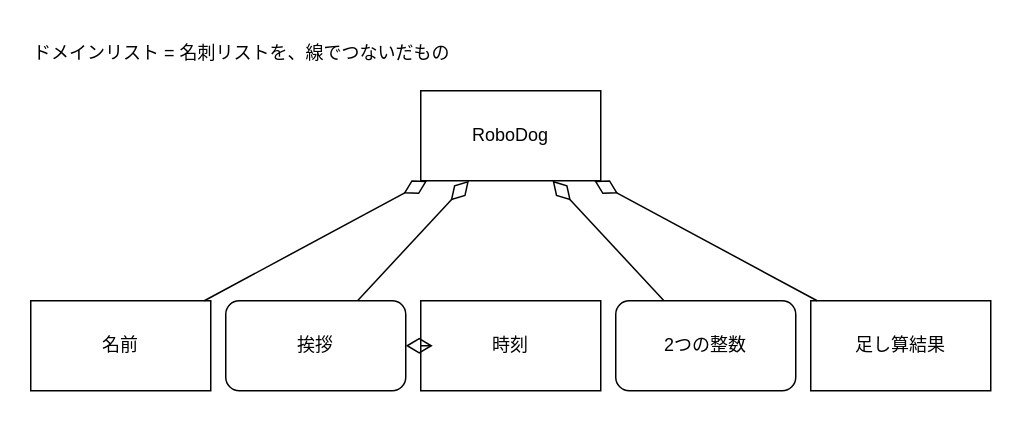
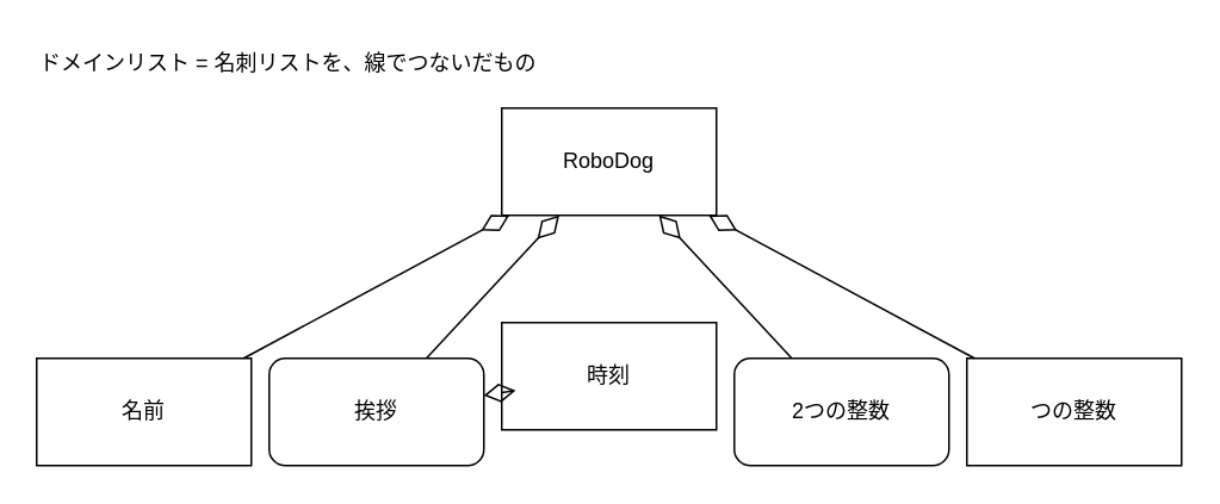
- <mxCell id="5" value="時刻" style="rounded=0;whiteSpace=wrap;html=1;" vertex="1" parent="1"><mxGeometry x="280" y="200" width="120" height="60" as="geometry" /></mxCell>
+ <mxCell id="5" value="時刻" style="rounded=0;whiteSpace=wrap;html=1;" vertex="1" parent="1"><mxGeometry x="280" y="180" width="120" height="60" as="geometry" /></mxCell>
- <mxCell id="8" value="足し算結果" style="rounded=0;whiteSpace=wrap;html=1;" vertex="1" parent="1"><mxGeometry x="540" y="200" width="120" height="60" as="geometry" /></mxCell>
+ <mxCell id="8" value="つの整数" style="rounded=0;whiteSpace=wrap;html=1;" vertex="1" parent="1"><mxGeometry x="540" y="200" width="120" height="60" as="geometry" /></mxCell>
